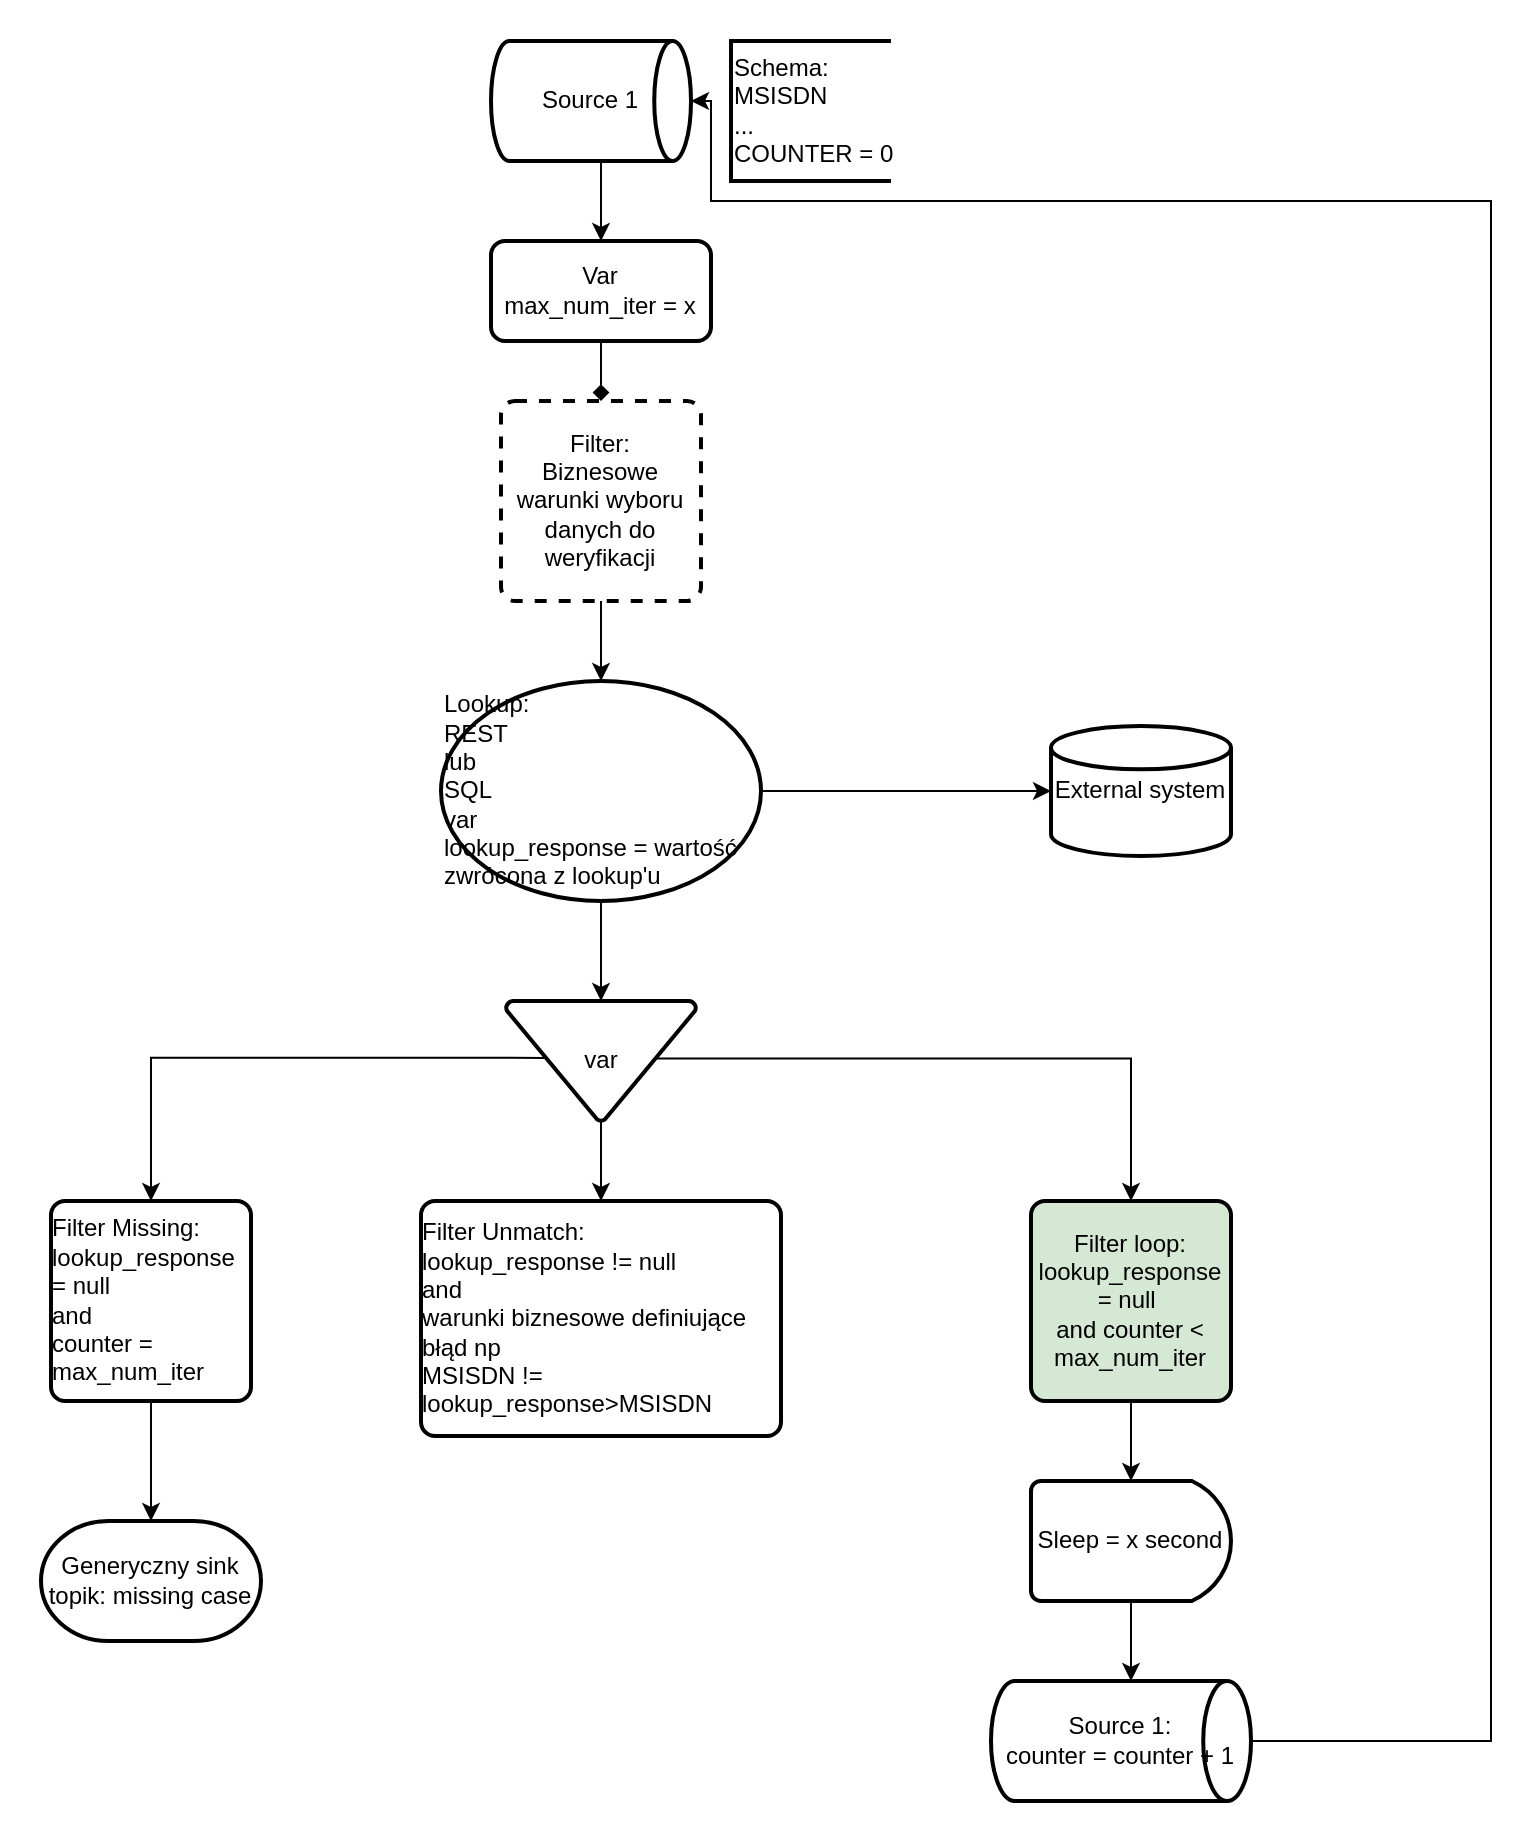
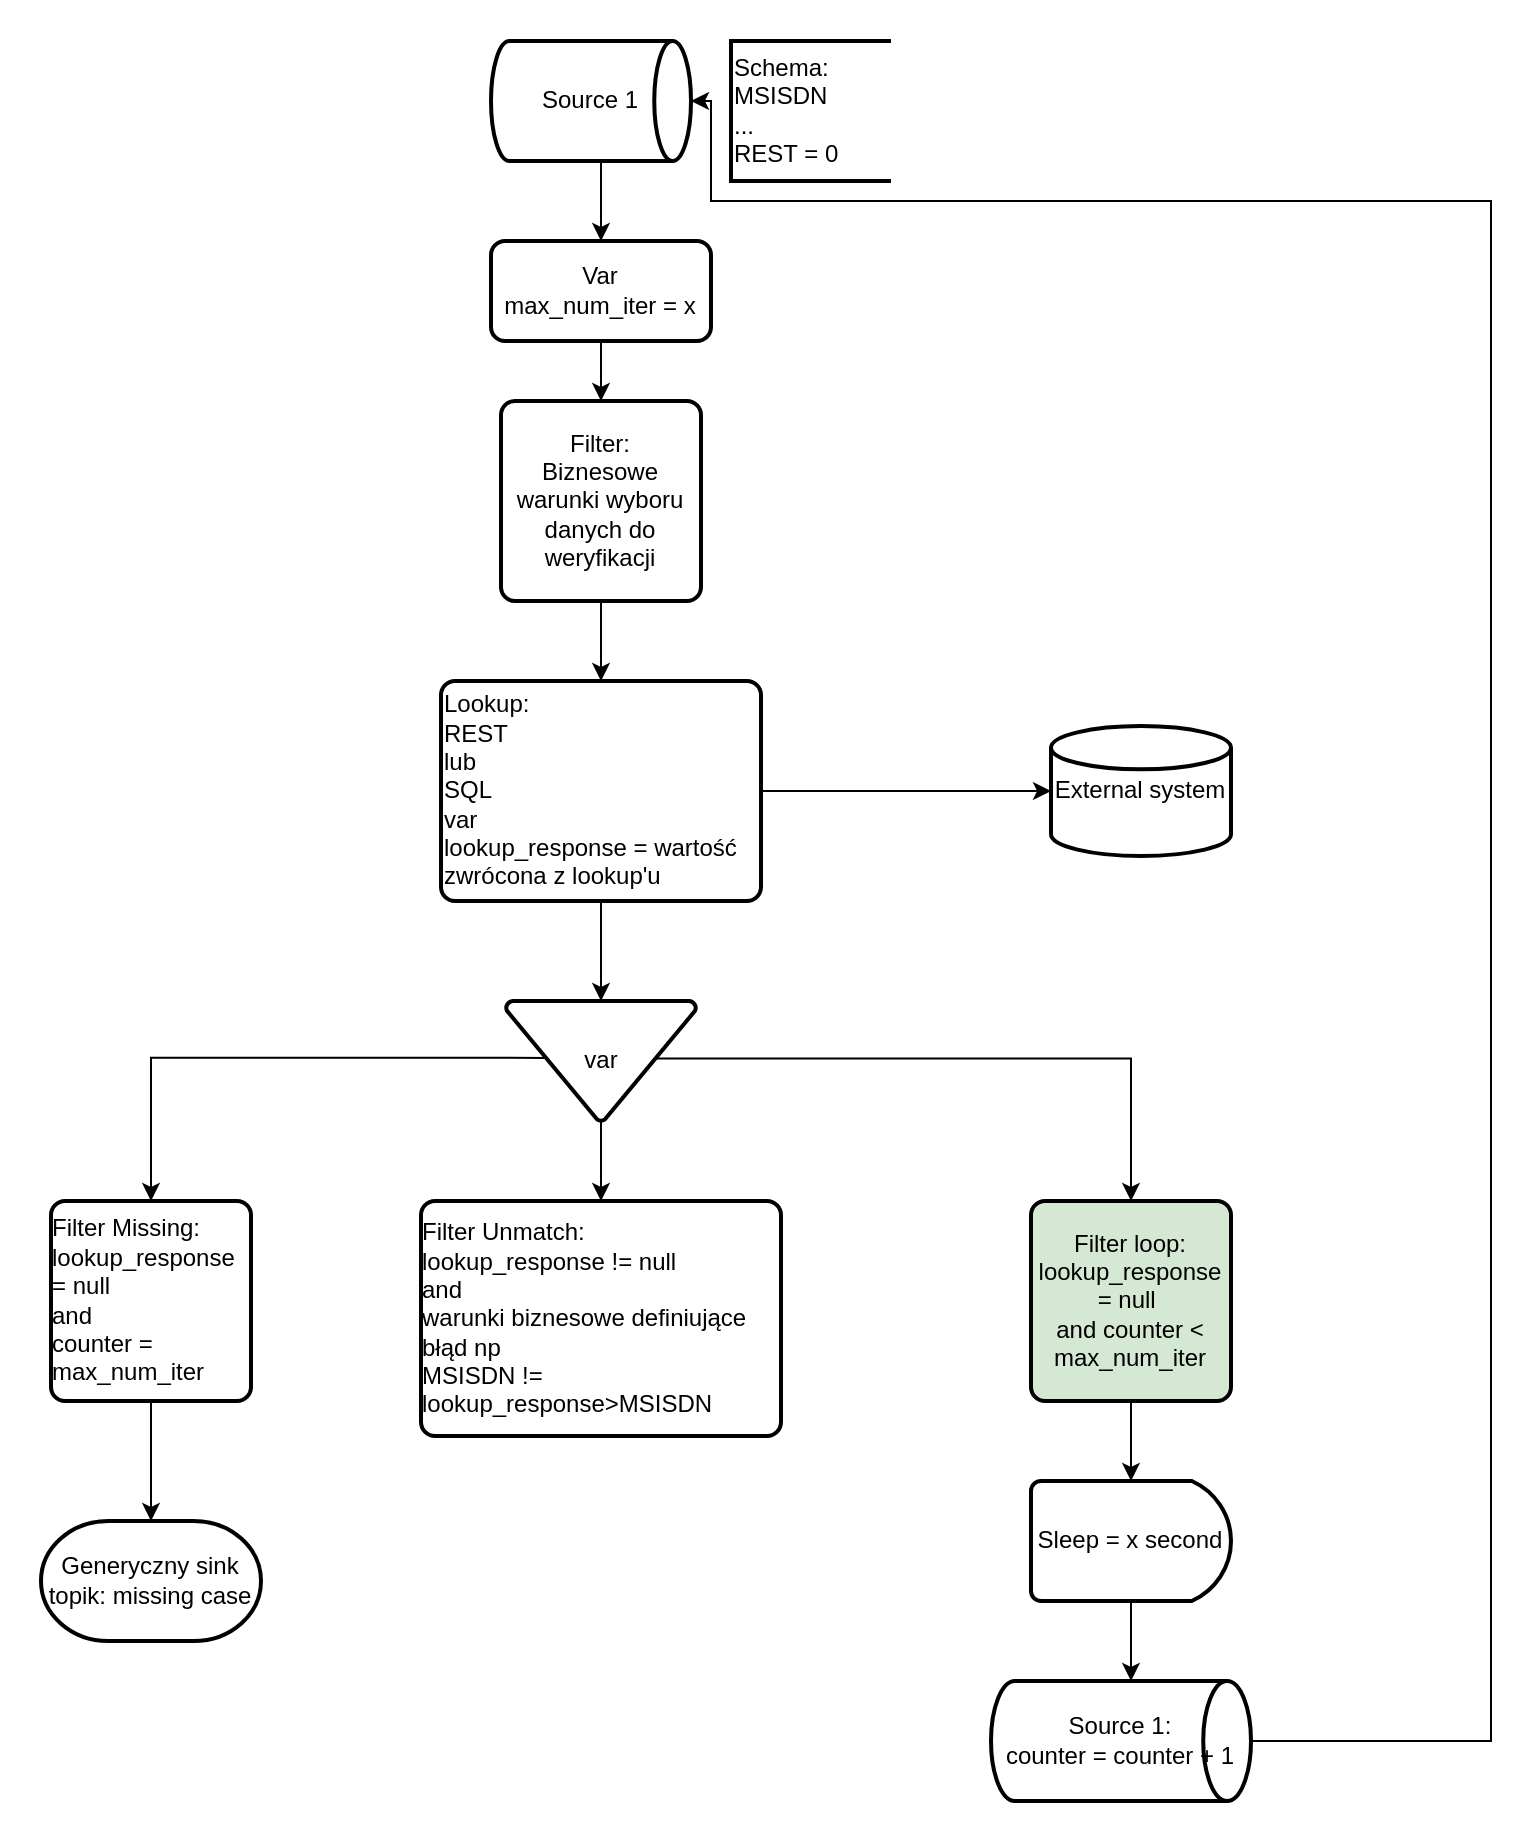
- <mxCell id="2" value="Schema:&lt;br&gt;MSISDN&lt;br&gt;...&lt;br&gt;COUNTER = 0" style="strokeWidth=2;html=1;shape=mxgraph.flowchart.annotation_1;align=left;pointerEvents=1;" parent="1" vertex="1"><mxGeometry x="365" y="20" width="80" height="70" as="geometry" /></mxCell>
+ <mxCell id="2" value="Schema:&lt;br&gt;MSISDN&lt;br&gt;...&lt;br&gt;REST = 0" style="strokeWidth=2;html=1;shape=mxgraph.flowchart.annotation_1;align=left;pointerEvents=1;" parent="1" vertex="1"><mxGeometry x="365" y="20" width="80" height="70" as="geometry" /></mxCell>
- <mxCell id="3" value="" style="edgeStyle=orthogonalEdgeStyle;rounded=0;orthogonalLoop=1;jettySize=auto;html=1;endArrow=diamond;" parent="1" source="4" target="6" edge="1"><mxGeometry relative="1" as="geometry" /></mxCell>
+ <mxCell id="3" value="" style="edgeStyle=orthogonalEdgeStyle;rounded=0;orthogonalLoop=1;jettySize=auto;html=1;" parent="1" source="4" target="6" edge="1"><mxGeometry relative="1" as="geometry" /></mxCell>
- <mxCell id="6" value="Filter:&lt;br&gt;Biznesowe warunki wyboru danych do weryfikacji" style="rounded=1;whiteSpace=wrap;html=1;absoluteArcSize=1;arcSize=14;strokeWidth=2;dashed=1;" parent="1" vertex="1"><mxGeometry x="250" y="200" width="100" height="100" as="geometry" /></mxCell>
+ <mxCell id="6" value="Filter:&lt;br&gt;Biznesowe warunki wyboru danych do weryfikacji" style="rounded=1;whiteSpace=wrap;html=1;absoluteArcSize=1;arcSize=14;strokeWidth=2;" parent="1" vertex="1"><mxGeometry x="250" y="200" width="100" height="100" as="geometry" /></mxCell>
- <mxCell id="9" value="&lt;div&gt;&lt;span&gt;Lookup:&lt;/span&gt;&lt;/div&gt;&lt;div&gt;&lt;span&gt;REST&lt;/span&gt;&lt;/div&gt;&lt;div&gt;&lt;span&gt;lub&amp;nbsp;&lt;/span&gt;&lt;/div&gt;&lt;div&gt;&lt;span&gt;SQL&lt;/span&gt;&lt;/div&gt;&lt;div&gt;&lt;span&gt;var&lt;/span&gt;&lt;/div&gt;&lt;div&gt;lookup_response = wartość zwrócona z lookup'u&lt;/div&gt;" style="ellipse;whiteSpace=wrap;html=1;absoluteArcSize=1;arcSize=14;strokeWidth=2;align=left;" parent="1" vertex="1"><mxGeometry x="220" y="340" width="160" height="110" as="geometry" /></mxCell>
+ <mxCell id="9" value="&lt;div&gt;&lt;span&gt;Lookup:&lt;/span&gt;&lt;/div&gt;&lt;div&gt;&lt;span&gt;REST&lt;/span&gt;&lt;/div&gt;&lt;div&gt;&lt;span&gt;lub&amp;nbsp;&lt;/span&gt;&lt;/div&gt;&lt;div&gt;&lt;span&gt;SQL&lt;/span&gt;&lt;/div&gt;&lt;div&gt;&lt;span&gt;var&lt;/span&gt;&lt;/div&gt;&lt;div&gt;lookup_response = wartość zwrócona z lookup'u&lt;/div&gt;" style="rounded=1;whiteSpace=wrap;html=1;absoluteArcSize=1;arcSize=14;strokeWidth=2;align=left;" parent="1" vertex="1"><mxGeometry x="220" y="340" width="160" height="110" as="geometry" /></mxCell>
